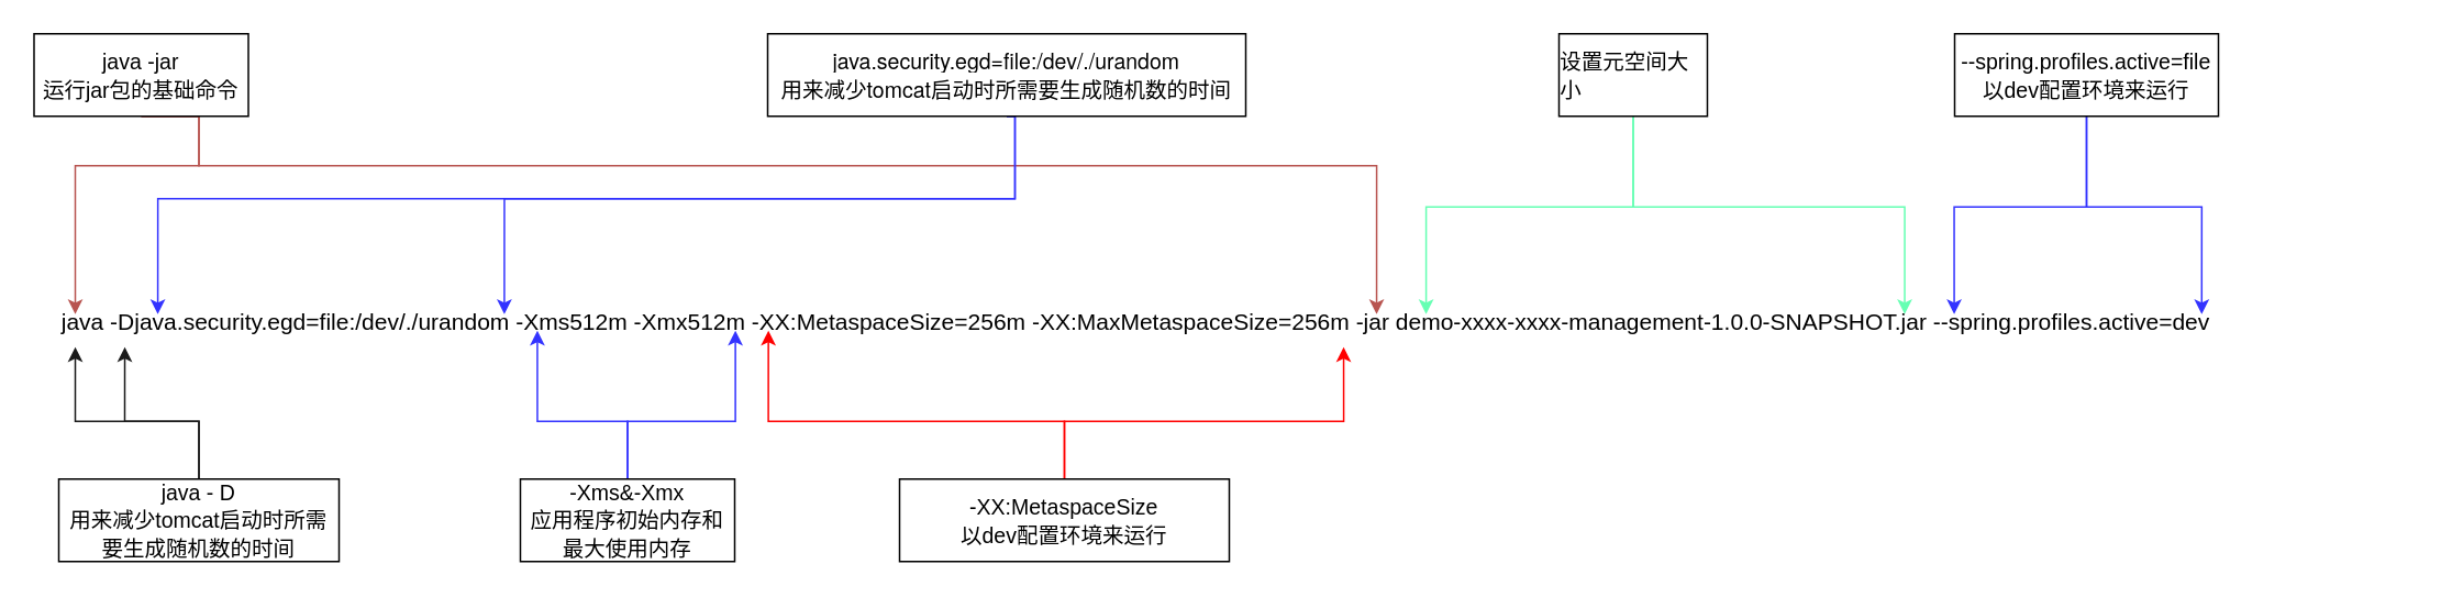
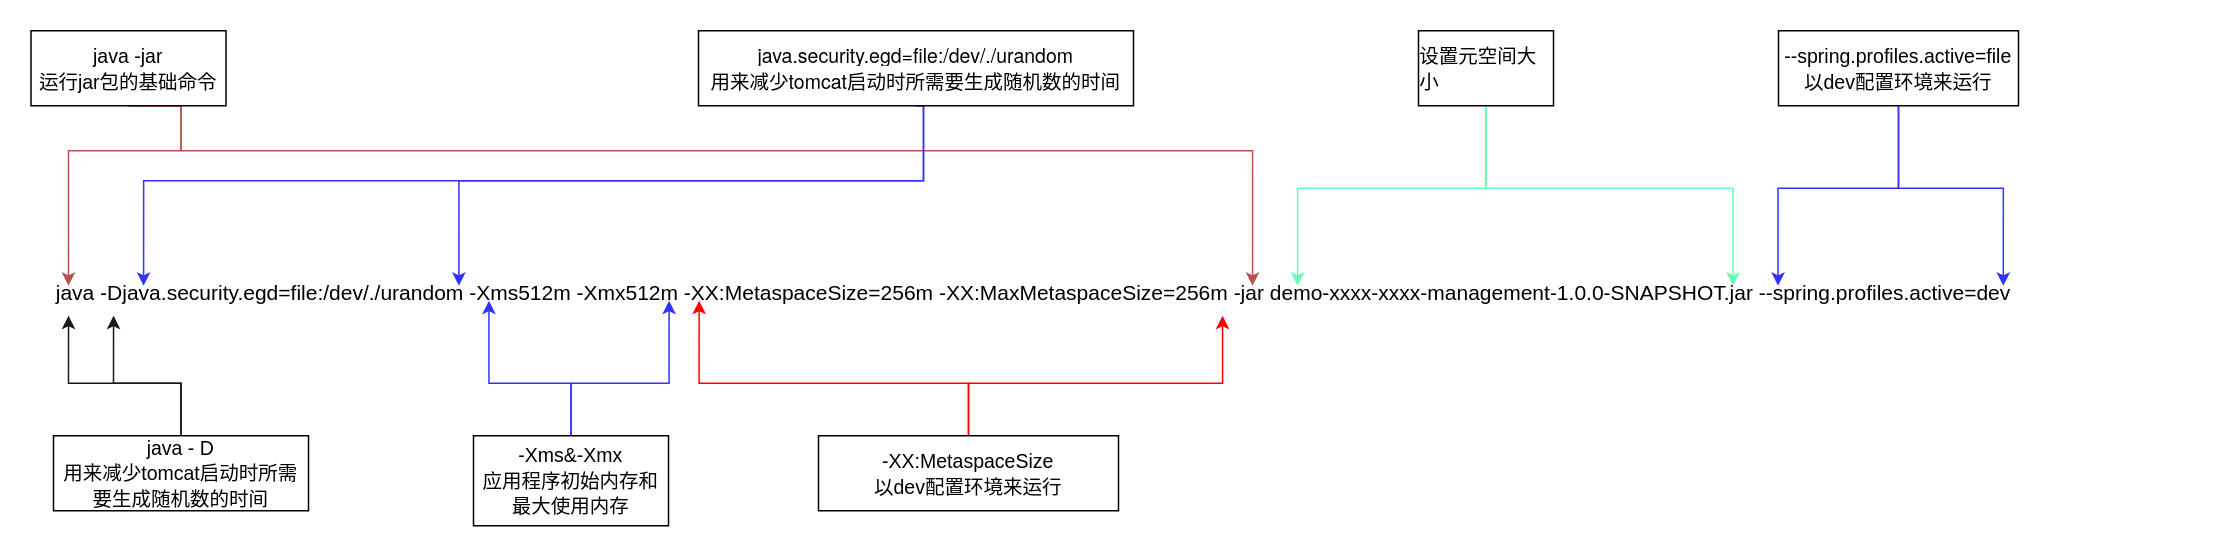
- <mxCell id="20" value="&lt;font style=&quot;font-size: 13px&quot;&gt;-Xms&amp;amp;-Xmx&lt;br&gt;应用程序初始内存和最大使用内存&lt;/font&gt;" style="rounded=0;whiteSpace=wrap;html=1;fontSize=14;" vertex="1" parent="1"><mxGeometry x="315" y="290" width="130" height="50" as="geometry" /></mxCell>
+ <mxCell id="20" value="&lt;font style=&quot;font-size: 13px&quot;&gt;-Xms&amp;amp;-Xmx&lt;br&gt;应用程序初始内存和最大使用内存&lt;/font&gt;" style="rounded=0;whiteSpace=wrap;html=1;fontSize=14;" vertex="1" parent="1"><mxGeometry x="315" y="290" width="130" height="60" as="geometry" /></mxCell>
